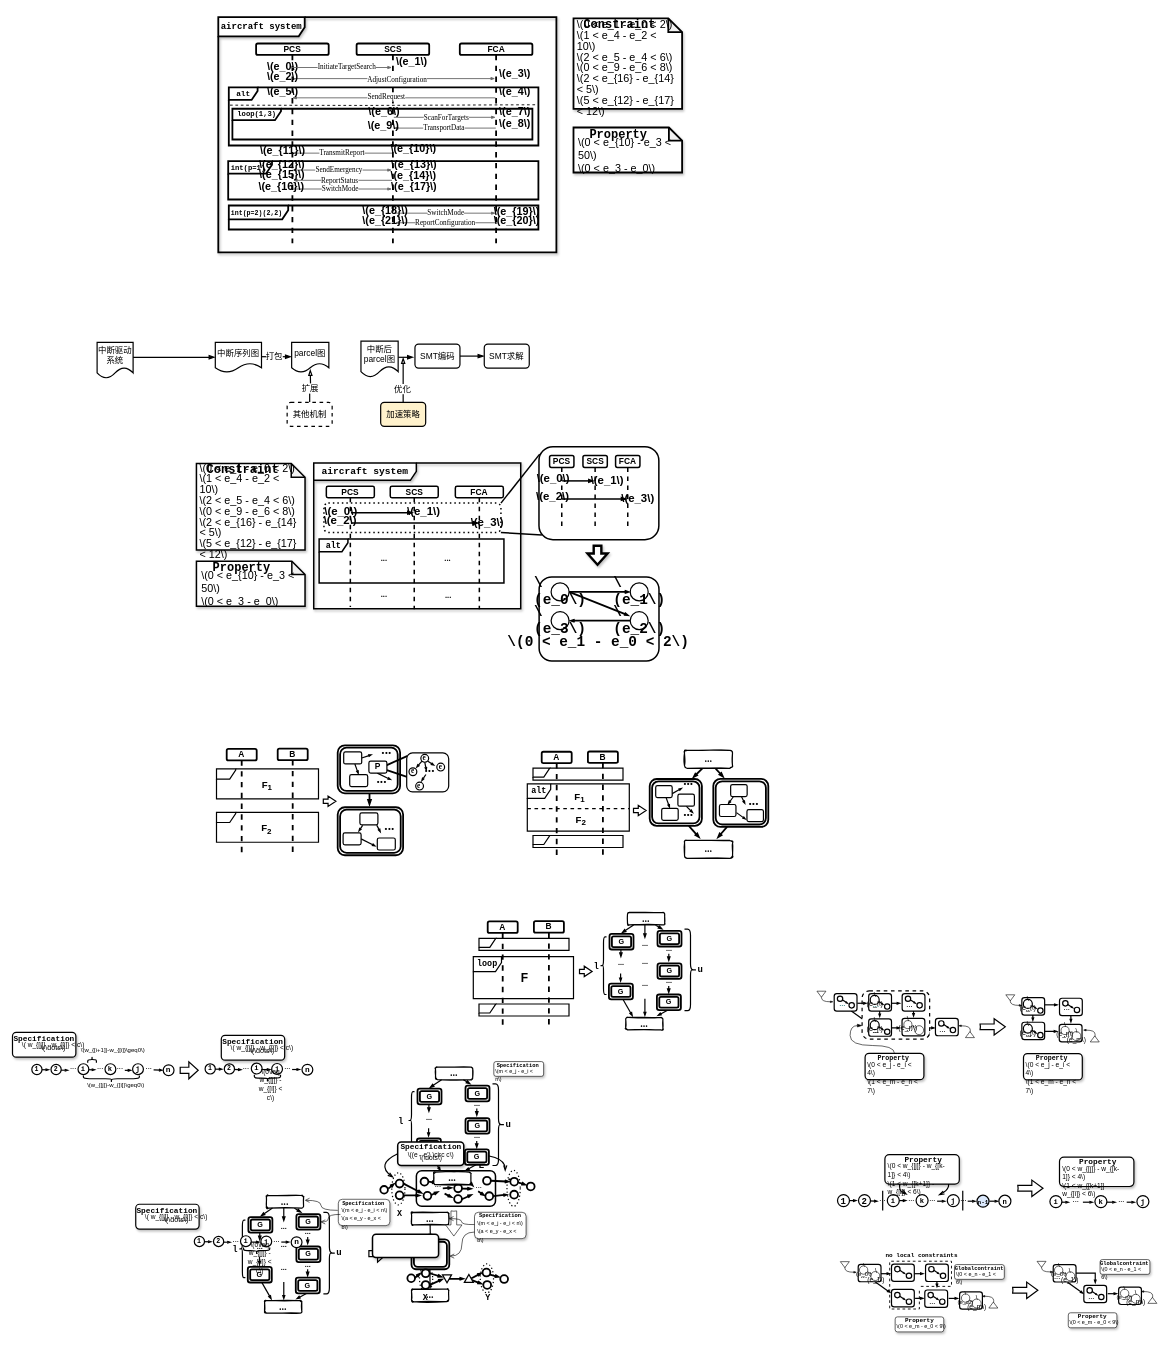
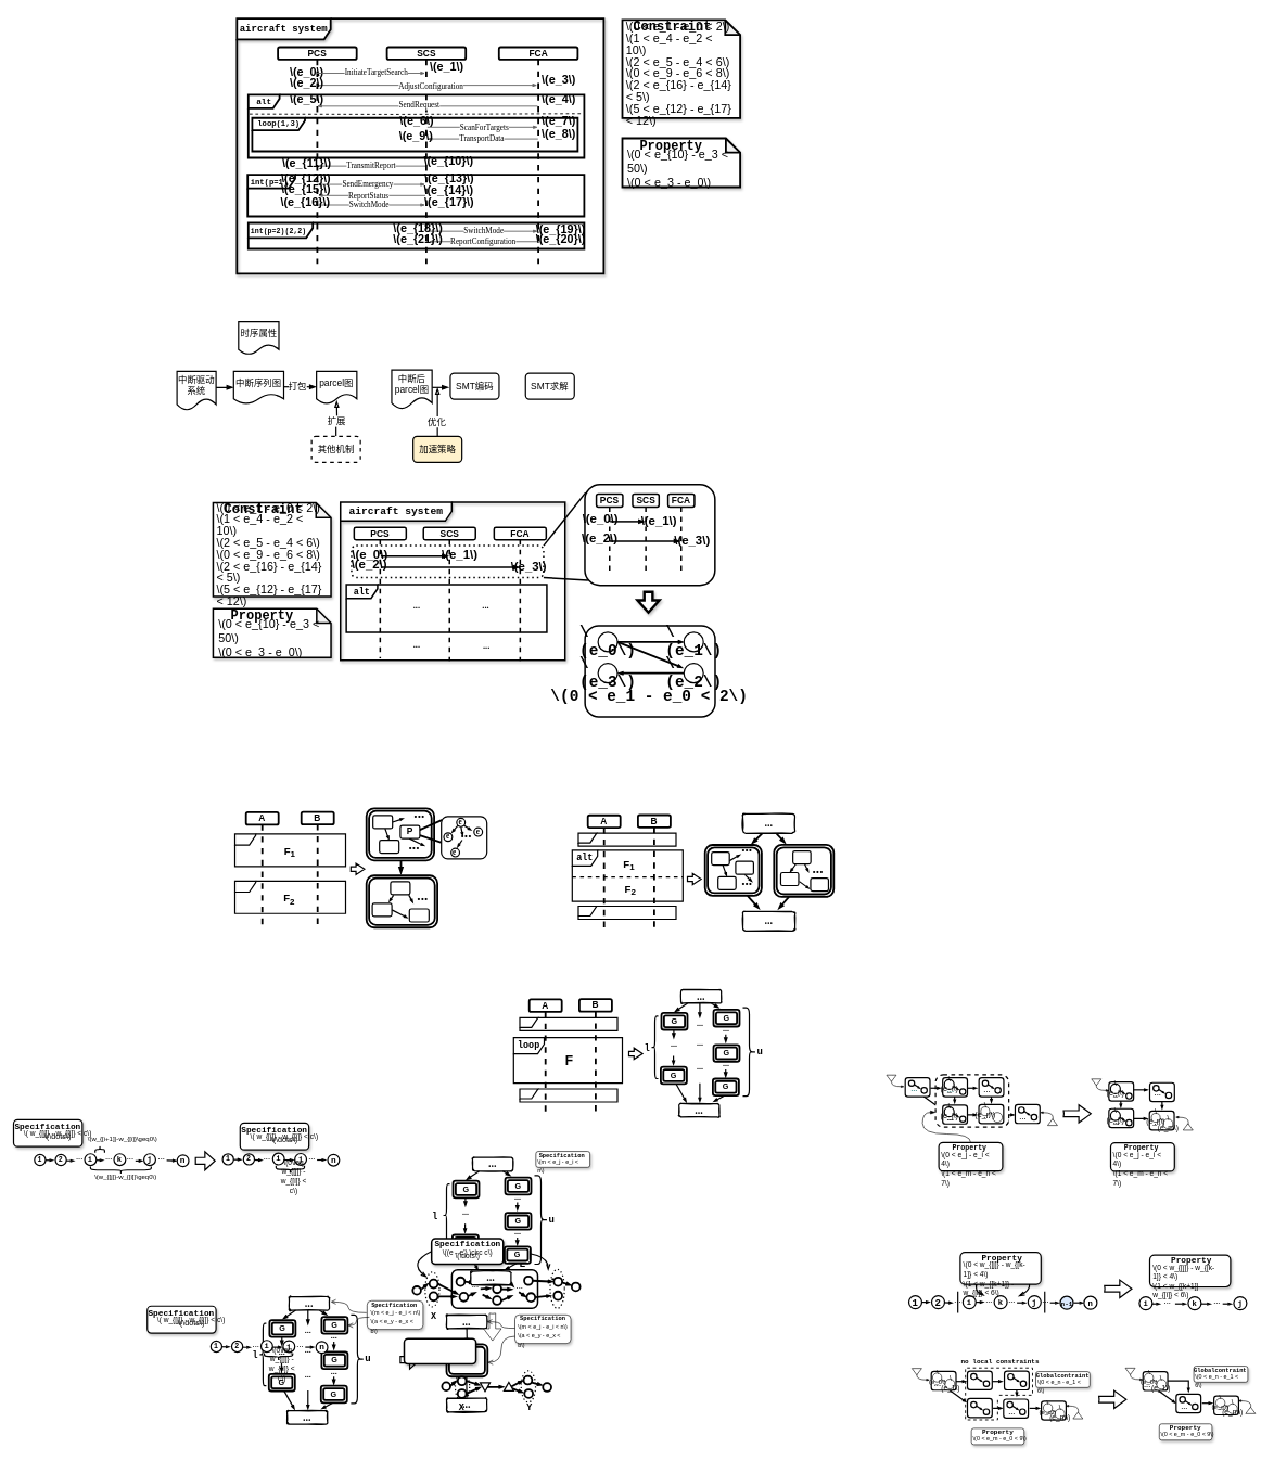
+ <mxCell id="84" value="时序属性" style="shape=document;whiteSpace=wrap;html=1;boundedLbl=1;fontSize=14;strokeWidth=2;" parent="1" vertex="1"><mxGeometry x="365.5" y="494" width="62" height="50" as="geometry" /></mxCell>
- <mxCell id="72" value="" style="edgeStyle=orthogonalEdgeStyle;rounded=0;orthogonalLoop=1;jettySize=auto;html=1;endArrow=blockThin;endFill=1;fontSize=14;strokeWidth=2;" parent="1" source="73" target="74" edge="1"><mxGeometry relative="1" as="geometry" /></mxCell>
- <mxCell id="82" value="中断驱动系统" style="shape=document;whiteSpace=wrap;html=1;boundedLbl=1;fontSize=14;strokeWidth=2;" parent="1" vertex="1"><mxGeometry x="161.01" y="570" width="60" height="60" as="geometry" /></mxCell>
+ <mxCell id="82" value="中断驱动系统" style="shape=document;whiteSpace=wrap;html=1;boundedLbl=1;fontSize=14;strokeWidth=2;" parent="1" vertex="1"><mxGeometry x="271.01" y="570" width="60" height="60" as="geometry" /></mxCell>
